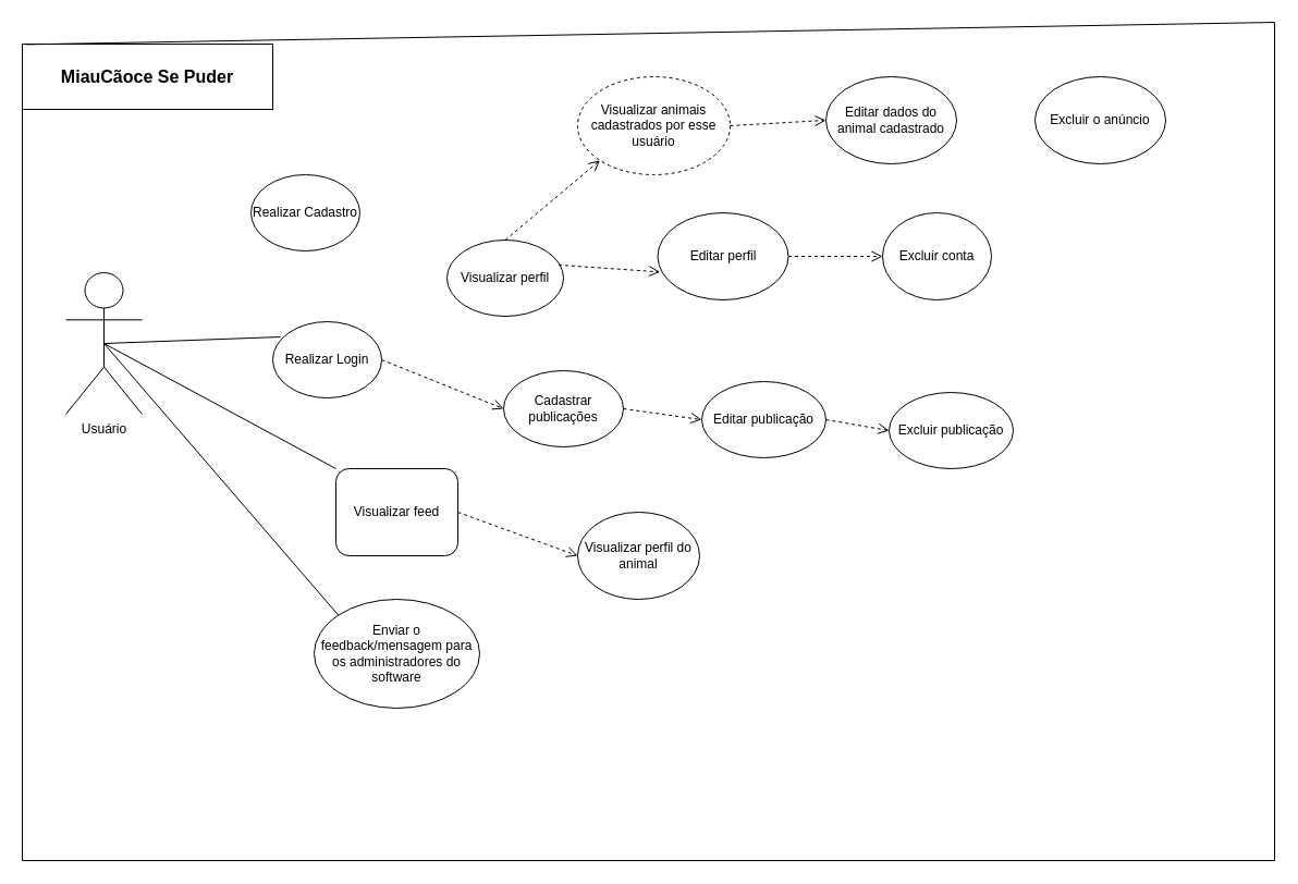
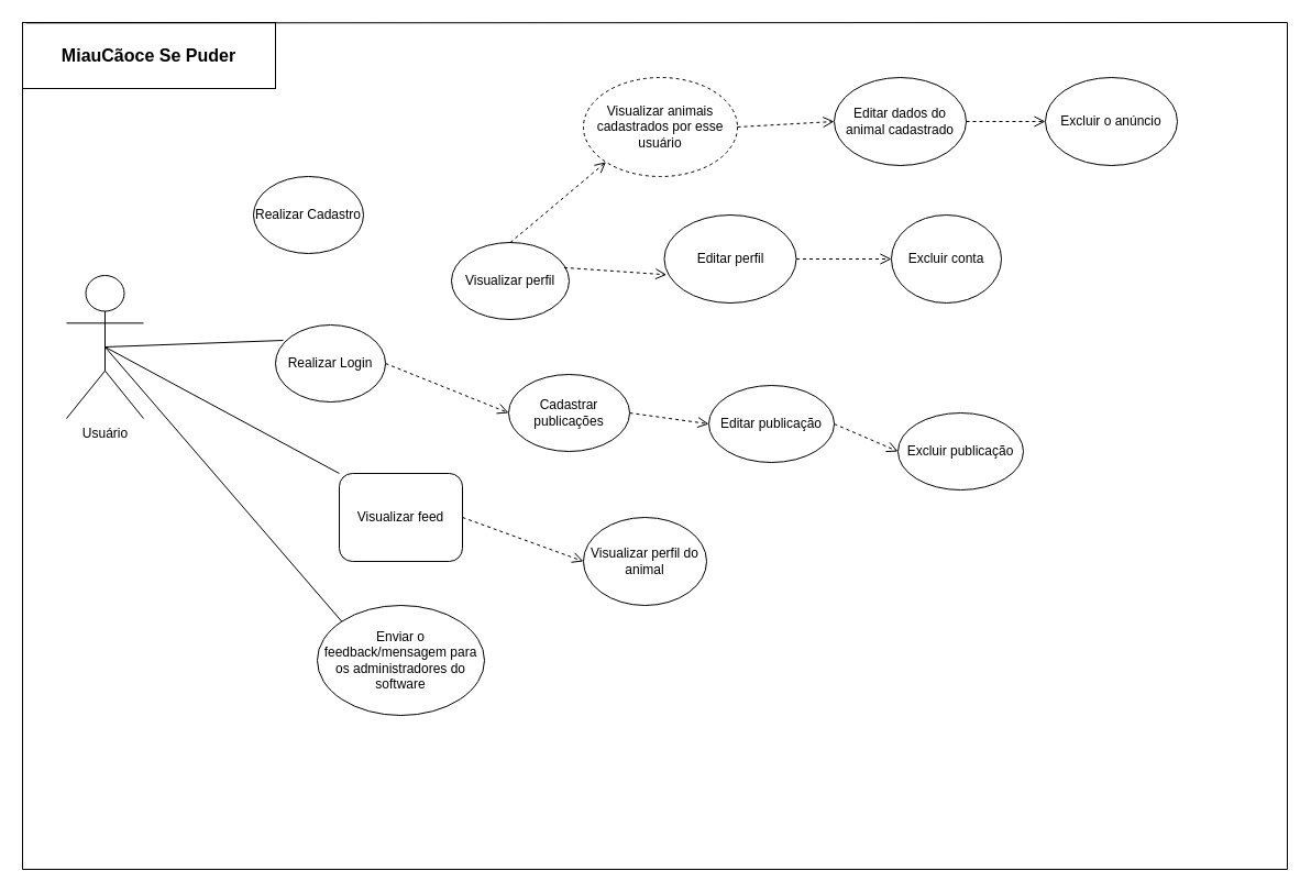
- <mxCell id="23" value="MiauCãoce Se Puder" style="rounded=0;whiteSpace=wrap;html=1;gradientColor=none;shadow=0;glass=0;fillColor=none;fontStyle=1;fontSize=16;" parent="1" vertex="1"><mxGeometry x="20" y="40" width="230" height="60" as="geometry" /></mxCell>
+ <mxCell id="23" value="MiauCãoce Se Puder" style="rounded=0;whiteSpace=wrap;html=1;gradientColor=none;shadow=0;glass=0;fillColor=none;fontStyle=1;fontSize=16;" parent="1" vertex="1"><mxGeometry x="20" y="20" width="230" height="60" as="geometry" /></mxCell>
+ <mxCell id="34" value="" style="html=1;verticalAlign=bottom;endArrow=open;dashed=1;endSize=8;entryX=0;entryY=0.5;entryDx=0;entryDy=0;exitX=1;exitY=0.5;exitDx=0;exitDy=0;" parent="1" source="29" target="33" edge="1"><mxGeometry relative="1" as="geometry"><mxPoint x="837" y="79.5" as="sourcePoint" /><mxPoint x="923.5" y="79.5" as="targetPoint" /></mxGeometry></mxCell>
+ <mxCell id="35" value="&lt;p style=&quot;line-height: 100%&quot;&gt;&lt;br&gt;&lt;/p&gt;" style="text;html=1;align=center;verticalAlign=middle;resizable=0;points=[];;labelBackgroundColor=#ffffff;" parent="34" vertex="1" connectable="0"><mxGeometry x="-0.339" y="1" relative="1" as="geometry"><mxPoint as="offset" /></mxGeometry></mxCell>
- <mxCell id="16" value="Excluir publicação" style="ellipse;whiteSpace=wrap;html=1;" parent="1" vertex="1"><mxGeometry x="816" y="360" width="114" height="70" as="geometry" /></mxCell>
+ <mxCell id="16" value="Excluir publicação" style="ellipse;whiteSpace=wrap;html=1;" parent="1" vertex="1"><mxGeometry x="816" y="375" width="114" height="70" as="geometry" /></mxCell>
